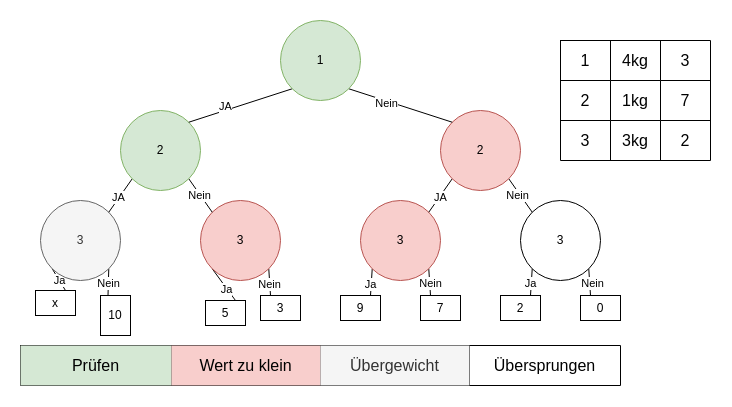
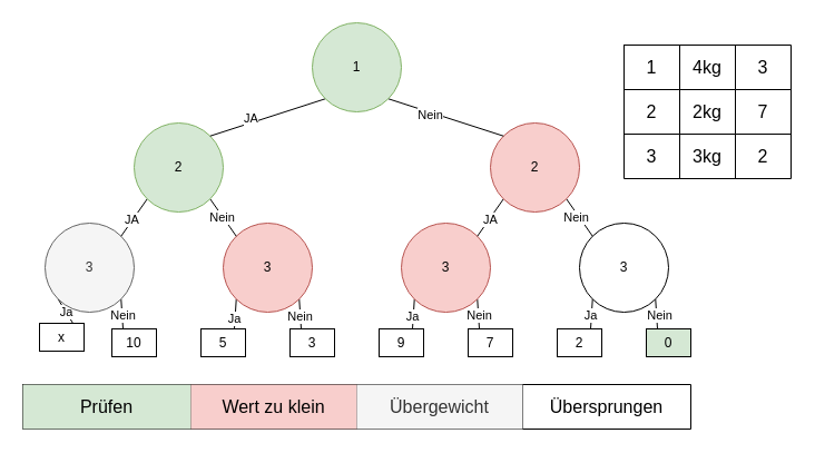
- <mxCell id="52" value="1kg" style="shape=partialRectangle;html=1;whiteSpace=wrap;connectable=0;strokeColor=inherit;overflow=hidden;fillColor=none;top=0;left=0;bottom=0;right=0;pointerEvents=1;fontSize=16;" vertex="1" parent="50"><mxGeometry x="50" width="50" height="40" as="geometry"><mxRectangle width="50" height="40" as="alternateBounds" /></mxGeometry></mxCell>
+ <mxCell id="52" value="2kg" style="shape=partialRectangle;html=1;whiteSpace=wrap;connectable=0;strokeColor=inherit;overflow=hidden;fillColor=none;top=0;left=0;bottom=0;right=0;pointerEvents=1;fontSize=16;" vertex="1" parent="50"><mxGeometry x="50" width="50" height="40" as="geometry"><mxRectangle width="50" height="40" as="alternateBounds" /></mxGeometry></mxCell>
- <mxCell id="42" value="0" style="rounded=0;whiteSpace=wrap;html=1;" parent="1" vertex="1"><mxGeometry x="580" y="295" width="40" height="25" as="geometry" /></mxCell>
+ <mxCell id="42" value="0" style="rounded=0;whiteSpace=wrap;html=1;fillColor=#d5e8d4;" parent="1" vertex="1"><mxGeometry x="580" y="295" width="40" height="25" as="geometry" /></mxCell>
- <mxCell id="38" value="5" style="rounded=0;whiteSpace=wrap;html=1;" parent="1" vertex="1"><mxGeometry x="205" y="300" width="40" height="25" as="geometry" /></mxCell>
+ <mxCell id="38" value="5" style="rounded=0;whiteSpace=wrap;html=1;" parent="1" vertex="1"><mxGeometry x="180" y="295" width="40" height="25" as="geometry" /></mxCell>
- <mxCell id="44" value="10" style="rounded=0;whiteSpace=wrap;html=1;" parent="1" vertex="1"><mxGeometry x="100" y="295" width="30" height="40" as="geometry" /></mxCell>
+ <mxCell id="44" value="10" style="rounded=0;whiteSpace=wrap;html=1;" parent="1" vertex="1"><mxGeometry x="100" y="295" width="40" height="25" as="geometry" /></mxCell>
